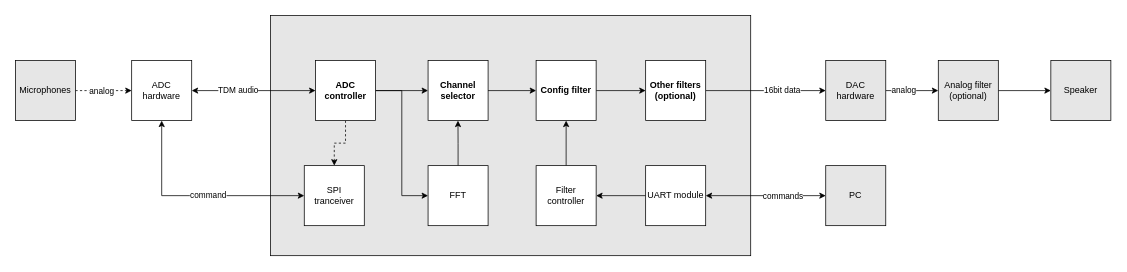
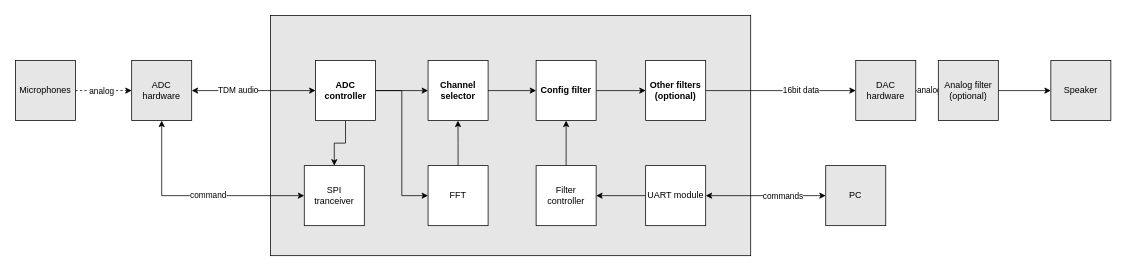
- <mxCell id="8" value="ADC&lt;br&gt;hardware" style="whiteSpace=wrap;html=1;aspect=fixed;fillColor=#ffffff;" parent="1" vertex="1"><mxGeometry x="175" y="80" width="80" height="80" as="geometry" /></mxCell>
+ <mxCell id="8" value="ADC&lt;br&gt;hardware" style="whiteSpace=wrap;html=1;aspect=fixed;fillColor=#e6e6e6;" parent="1" vertex="1"><mxGeometry x="175" y="80" width="80" height="80" as="geometry" /></mxCell>
- <mxCell id="24" value="DAC&lt;br&gt;hardware" style="whiteSpace=wrap;html=1;aspect=fixed;fillColor=#e6e6e6;" parent="1" vertex="1"><mxGeometry x="1100" y="80" width="80" height="80" as="geometry" /></mxCell>
+ <mxCell id="24" value="DAC&lt;br&gt;hardware" style="whiteSpace=wrap;html=1;aspect=fixed;fillColor=#e6e6e6;" parent="1" vertex="1"><mxGeometry x="1140" y="80" width="80" height="80" as="geometry" /></mxCell>
- <mxCell id="31" style="edgeStyle=orthogonalEdgeStyle;rounded=0;orthogonalLoop=1;jettySize=auto;html=1;exitX=0.5;exitY=1;exitDx=0;exitDy=0;entryX=0.5;entryY=0;entryDx=0;entryDy=0;startArrow=none;startFill=0;endArrow=classic;endFill=1;dashed=1;" parent="1" source="34" target="5" edge="1"><mxGeometry relative="1" as="geometry" /></mxCell>
+ <mxCell id="31" style="edgeStyle=orthogonalEdgeStyle;rounded=0;orthogonalLoop=1;jettySize=auto;html=1;exitX=0.5;exitY=1;exitDx=0;exitDy=0;entryX=0.5;entryY=0;entryDx=0;entryDy=0;startArrow=none;startFill=0;endArrow=classic;endFill=1;" parent="1" source="34" target="5" edge="1"><mxGeometry relative="1" as="geometry" /></mxCell>
